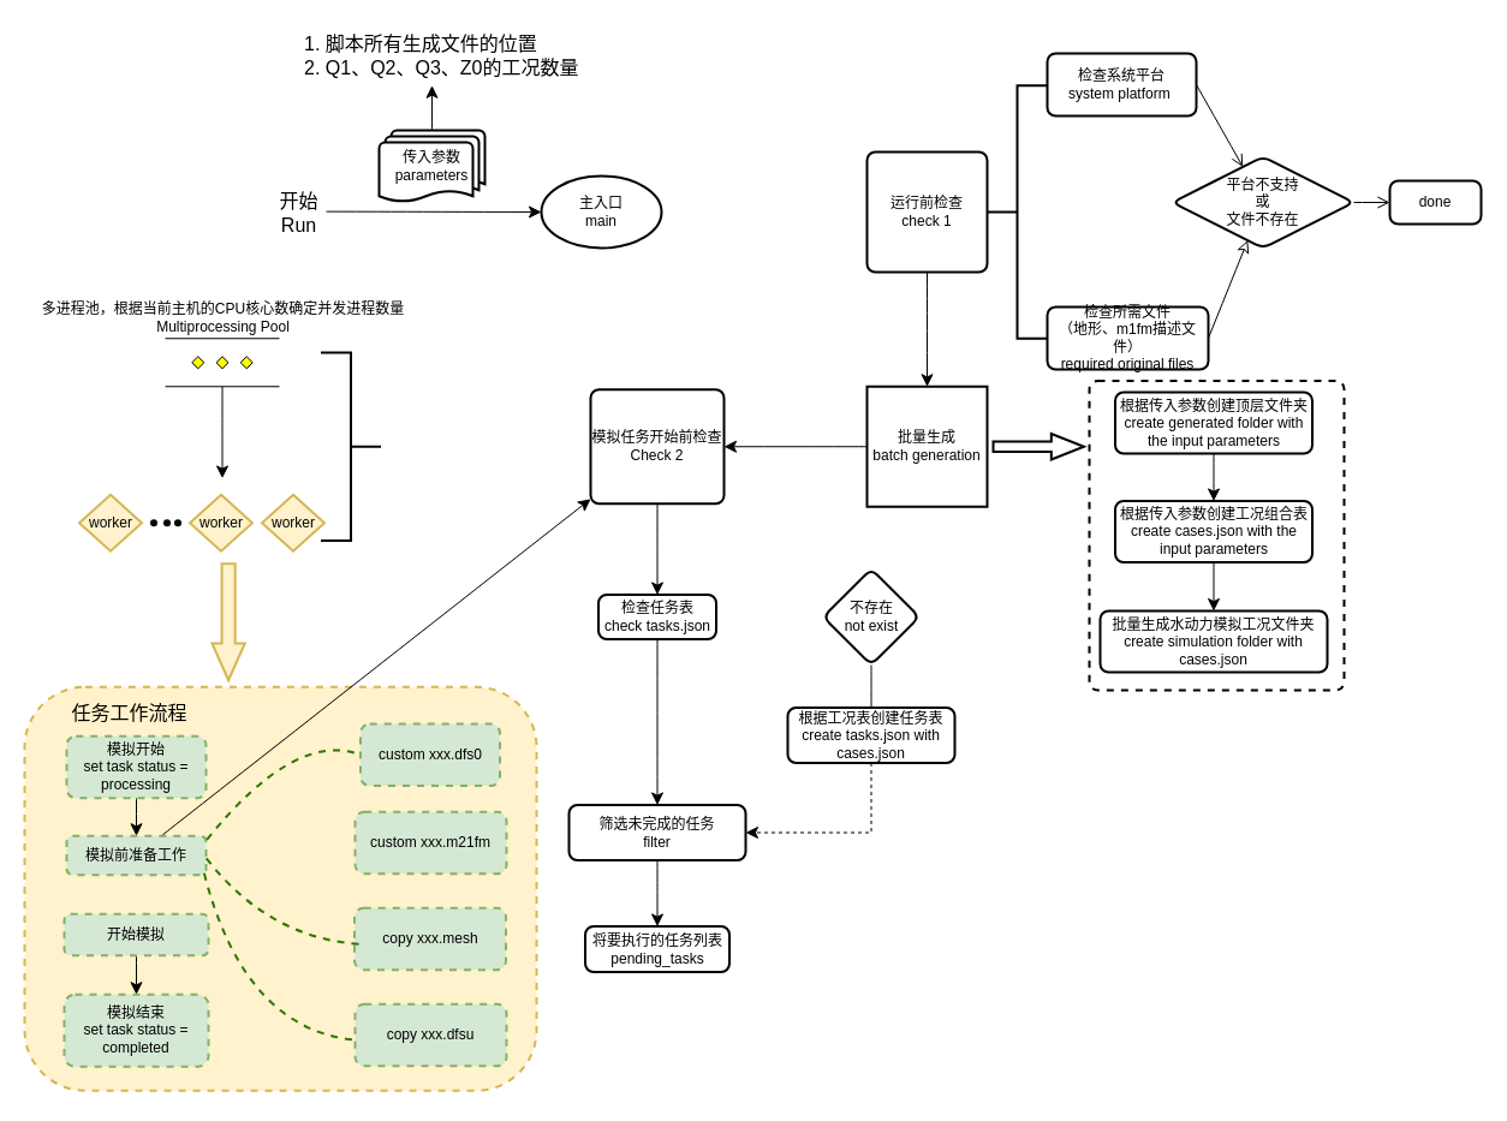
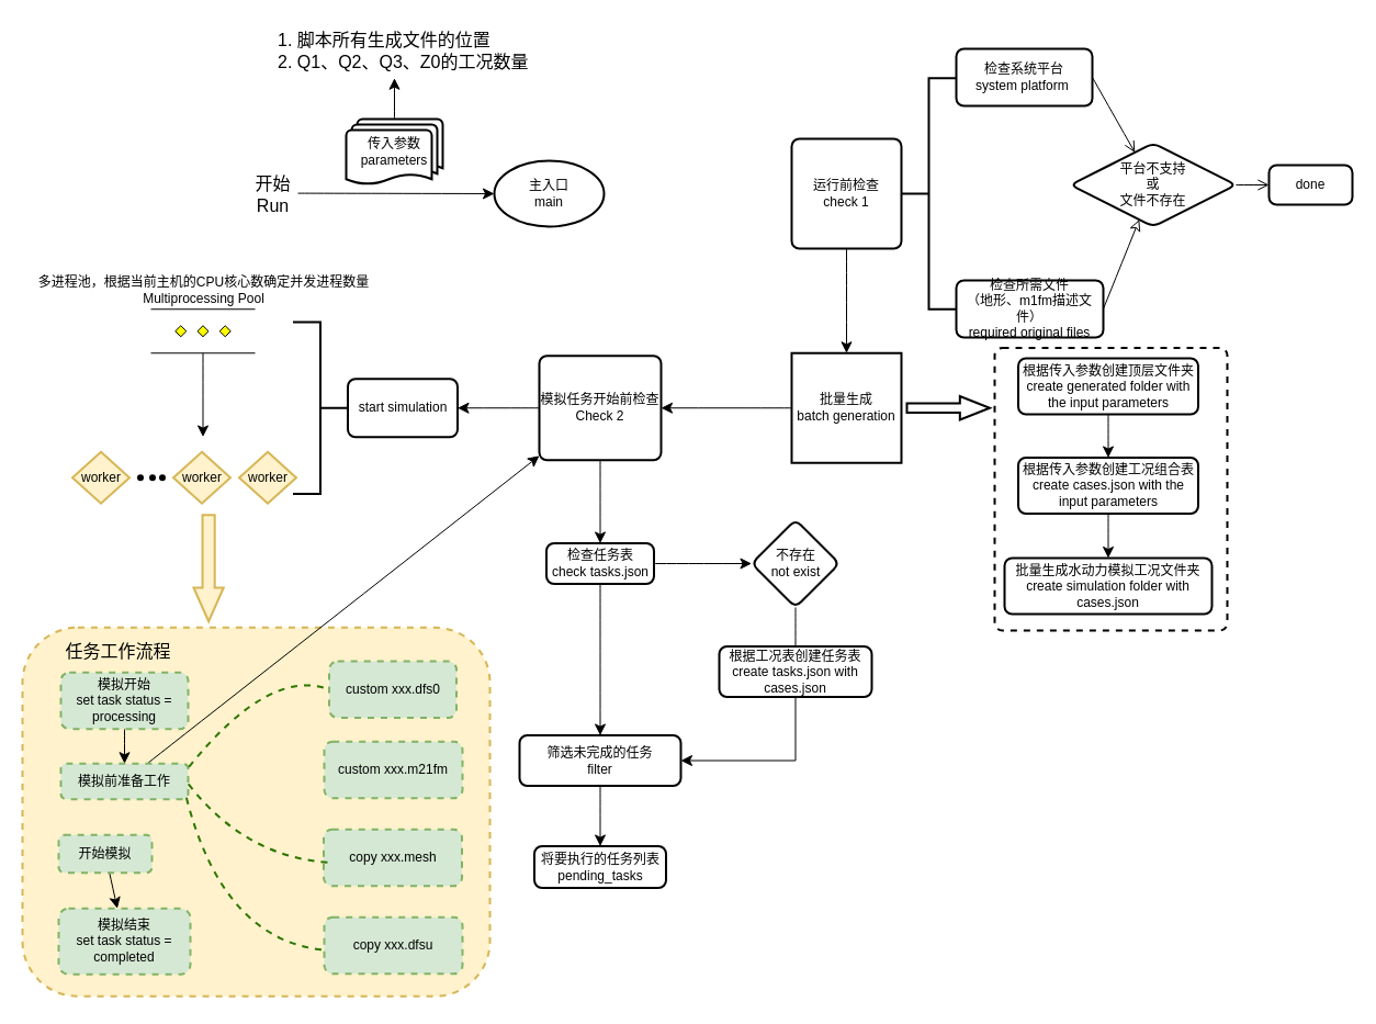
+ <mxCell id="35" value="start simulation" style="rounded=1;whiteSpace=wrap;html=1;absoluteArcSize=1;arcSize=14;strokeWidth=2;" vertex="1" parent="1"><mxGeometry x="316.5" y="344.75" width="100" height="53" as="geometry" /></mxCell>
+ <mxCell id="23" value="" style="edgeStyle=none;curved=1;rounded=0;orthogonalLoop=1;jettySize=auto;html=1;fontSize=12;startSize=8;endSize=8;" edge="1" parent="1" source="24" target="35"><mxGeometry relative="1" as="geometry" /></mxCell>
+ <mxCell id="26" value="" style="edgeStyle=none;curved=1;rounded=0;orthogonalLoop=1;jettySize=auto;html=1;fontSize=12;startSize=8;endSize=8;" edge="1" parent="1" source="28" target="30"><mxGeometry relative="1" as="geometry" /></mxCell>
- <mxCell id="34" style="edgeStyle=orthogonalEdgeStyle;rounded=0;orthogonalLoop=1;jettySize=auto;html=1;fontSize=12;startSize=8;endSize=8;exitX=0.5;exitY=1;exitDx=0;exitDy=0;entryX=1;entryY=0.5;entryDx=0;entryDy=0;dashed=1;" edge="1" parent="1" source="31" target="33"><mxGeometry relative="1" as="geometry"><mxPoint x="724.5" y="724.5" as="targetPoint" /></mxGeometry></mxCell>
+ <mxCell id="34" style="edgeStyle=orthogonalEdgeStyle;rounded=0;orthogonalLoop=1;jettySize=auto;html=1;fontSize=12;startSize=8;endSize=8;exitX=0.5;exitY=1;exitDx=0;exitDy=0;entryX=1;entryY=0.5;entryDx=0;entryDy=0;" edge="1" parent="1" source="31" target="33"><mxGeometry relative="1" as="geometry"><mxPoint x="724.5" y="724.5" as="targetPoint" /></mxGeometry></mxCell>
- <mxCell id="58" value="开始模拟" style="whiteSpace=wrap;html=1;fillColor=#d5e8d4;strokeColor=#82b366;rounded=1;strokeWidth=2;dashed=1;" vertex="1" parent="51"><mxGeometry x="33" y="186" width="120" height="34.5" as="geometry" /></mxCell>
+ <mxCell id="58" value="开始模拟" style="whiteSpace=wrap;html=1;fillColor=#d5e8d4;strokeColor=#82b366;rounded=1;strokeWidth=2;dashed=1;" vertex="1" parent="51"><mxGeometry x="33" y="186" width="85" height="34.5" as="geometry" /></mxCell>
